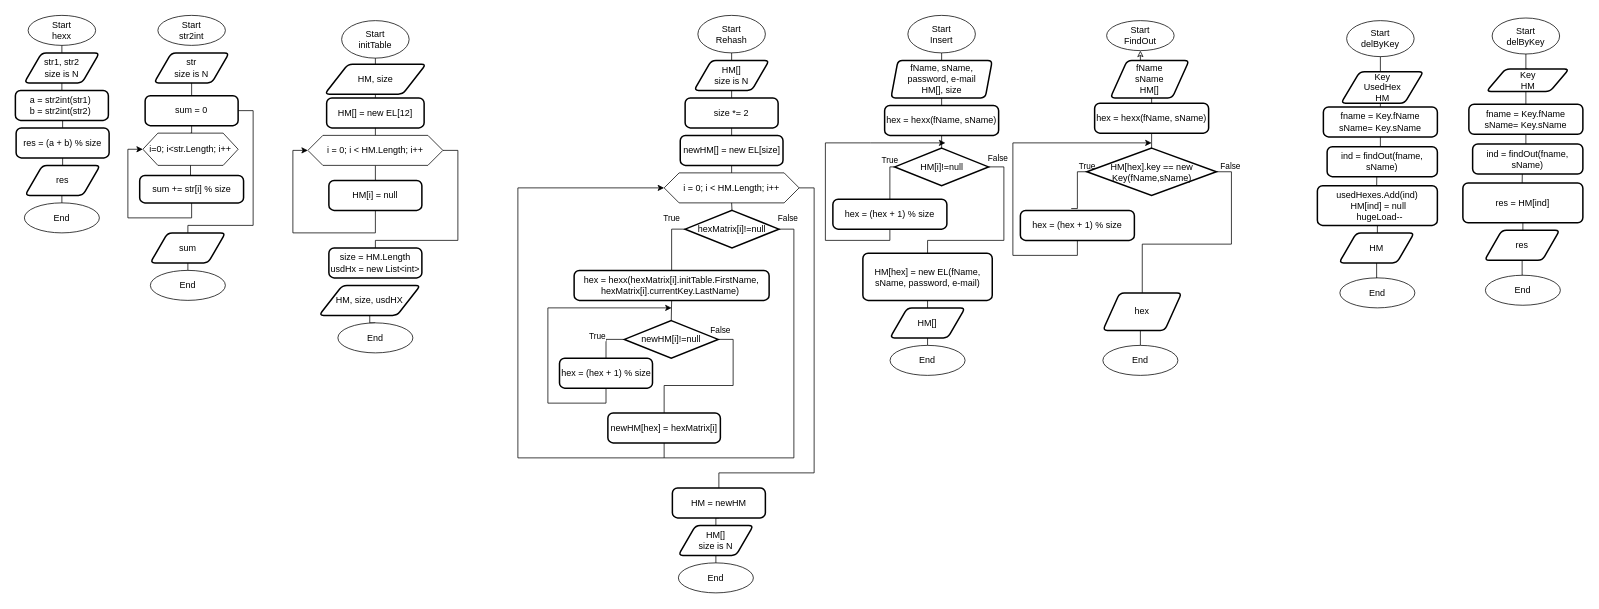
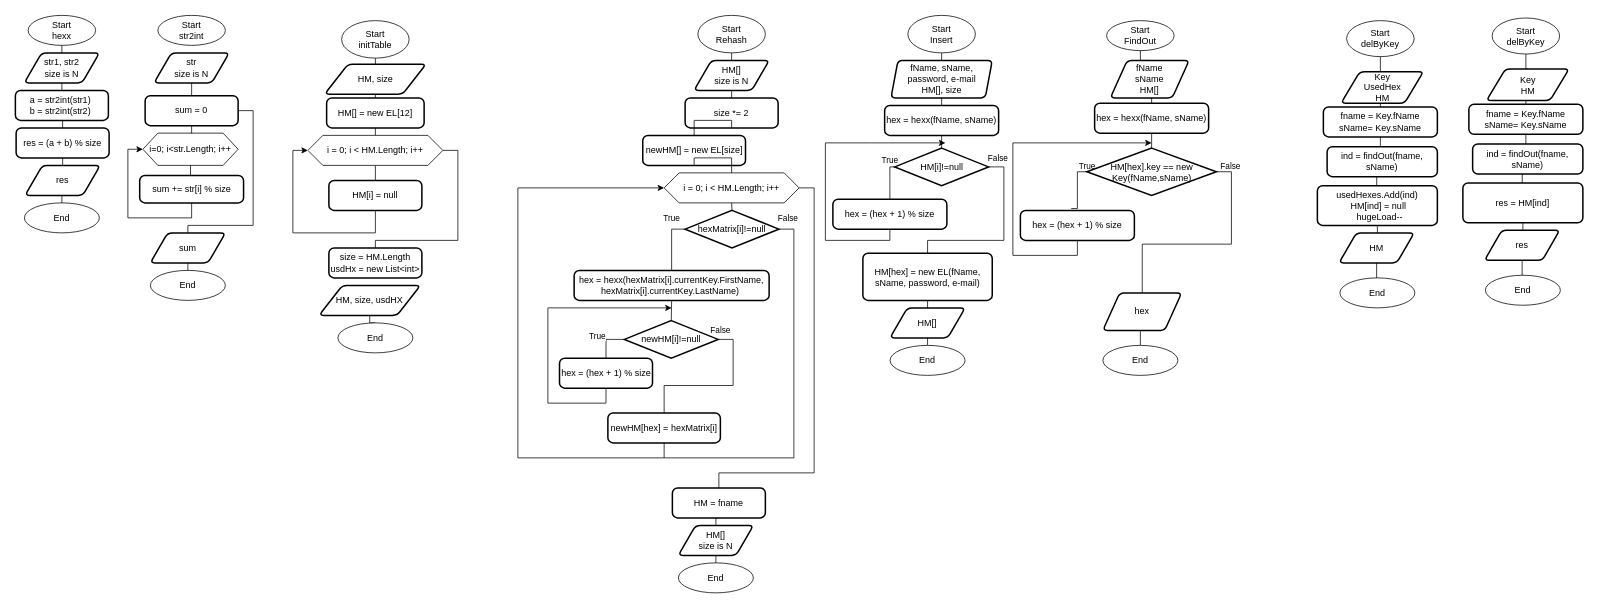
- <mxCell id="82" style="edgeStyle=orthogonalEdgeStyle;rounded=0;orthogonalLoop=1;jettySize=auto;html=1;exitX=0.5;exitY=0;exitDx=0;exitDy=0;entryX=0.5;entryY=1;entryDx=0;entryDy=0;endArrow=classic;endFill=0;" edge="1" parent="1" source="84" target="81"><mxGeometry relative="1" as="geometry" /></mxCell>
+ <mxCell id="82" style="edgeStyle=orthogonalEdgeStyle;rounded=0;orthogonalLoop=1;jettySize=auto;html=1;exitX=0.5;exitY=0;exitDx=0;exitDy=0;entryX=0.5;entryY=1;entryDx=0;entryDy=0;endArrow=none;endFill=0;" edge="1" parent="1" source="84" target="81"><mxGeometry relative="1" as="geometry" /></mxCell>
- <mxCell id="113" value="Key&lt;br&gt;HM" style="shape=parallelogram;html=1;strokeWidth=2;perimeter=parallelogramPerimeter;whiteSpace=wrap;rounded=1;arcSize=12;size=0.23;" vertex="1" parent="1"><mxGeometry x="1981.5" y="91.5" width="110" height="30" as="geometry" /></mxCell>
+ <mxCell id="113" value="Key&lt;br&gt;HM" style="shape=parallelogram;html=1;strokeWidth=2;perimeter=parallelogramPerimeter;whiteSpace=wrap;rounded=1;arcSize=12;size=0.23;" vertex="1" parent="1"><mxGeometry x="1981.5" y="91.5" width="110" height="42" as="geometry" /></mxCell>
- <mxCell id="21" value="newHM[] = new EL[size]" style="rounded=1;whiteSpace=wrap;html=1;absoluteArcSize=1;arcSize=14;strokeWidth=2;" vertex="1" parent="1"><mxGeometry x="906.5" y="180" width="137" height="40" as="geometry" /></mxCell>
+ <mxCell id="21" value="newHM[] = new EL[size]" style="rounded=1;whiteSpace=wrap;html=1;absoluteArcSize=1;arcSize=14;strokeWidth=2;" vertex="1" parent="1"><mxGeometry x="856.5" y="180" width="137" height="40" as="geometry" /></mxCell>
- <mxCell id="29" value="hex = hexx(hexMatrix[i].initTable.FirstName, hexMatrix[i].currentKey.LastName)&amp;nbsp;" style="rounded=1;whiteSpace=wrap;html=1;absoluteArcSize=1;arcSize=14;strokeWidth=2;" vertex="1" parent="1"><mxGeometry x="765" y="360" width="260" height="40" as="geometry" /></mxCell>
+ <mxCell id="29" value="hex = hexx(hexMatrix[i].currentKey.FirstName, hexMatrix[i].currentKey.LastName)&amp;nbsp;" style="rounded=1;whiteSpace=wrap;html=1;absoluteArcSize=1;arcSize=14;strokeWidth=2;" vertex="1" parent="1"><mxGeometry x="765" y="360" width="260" height="40" as="geometry" /></mxCell>
- <mxCell id="39" value="HM = newHM" style="rounded=1;whiteSpace=wrap;html=1;absoluteArcSize=1;arcSize=14;strokeWidth=2;" vertex="1" parent="1"><mxGeometry x="896" y="650" width="124" height="40" as="geometry" /></mxCell>
+ <mxCell id="39" value="HM = fname" style="rounded=1;whiteSpace=wrap;html=1;absoluteArcSize=1;arcSize=14;strokeWidth=2;" vertex="1" parent="1"><mxGeometry x="896" y="650" width="124" height="40" as="geometry" /></mxCell>
